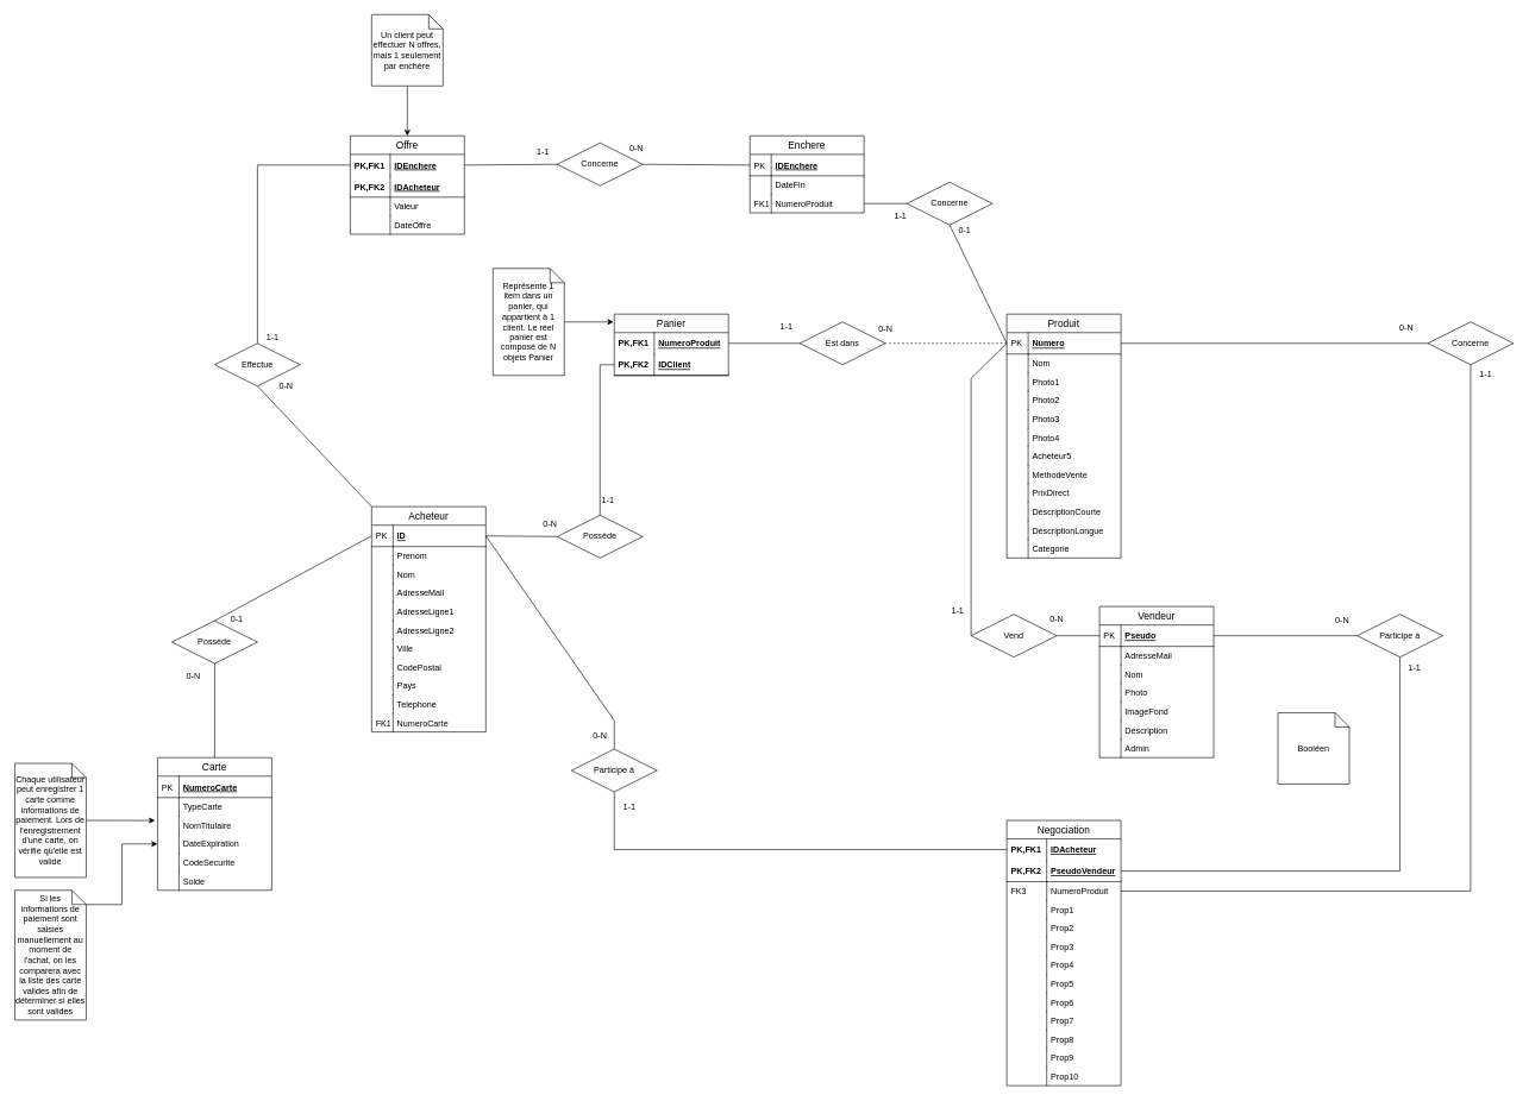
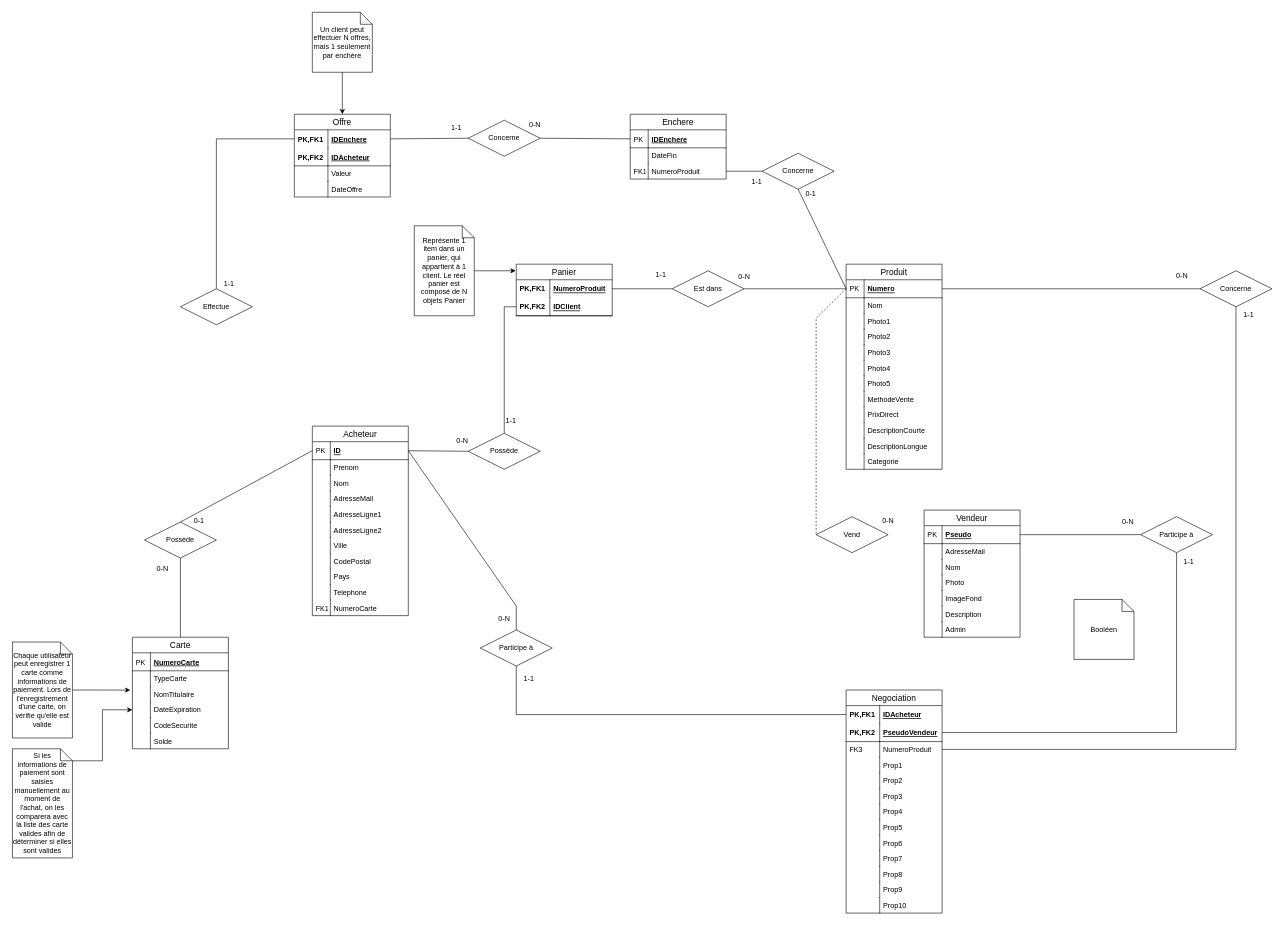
- <mxCell id="135" value="" style="endArrow=none;html=1;rounded=0;exitX=0;exitY=0.5;exitDx=0;exitDy=0;entryX=1;entryY=0.5;entryDx=0;entryDy=0;dashed=1;" edge="1" parent="1" source="42" target="132"><mxGeometry relative="1" as="geometry"><mxPoint x="1150" y="600" as="sourcePoint" /><mxPoint x="1310" y="600" as="targetPoint" /></mxGeometry></mxCell>
+ <mxCell id="135" value="" style="endArrow=none;html=1;rounded=0;exitX=0;exitY=0.5;exitDx=0;exitDy=0;entryX=1;entryY=0.5;entryDx=0;entryDy=0;" edge="1" parent="1" source="42" target="132"><mxGeometry relative="1" as="geometry"><mxPoint x="1150" y="600" as="sourcePoint" /><mxPoint x="1310" y="600" as="targetPoint" /></mxGeometry></mxCell>
- <mxCell id="163" value="" style="endArrow=none;html=1;rounded=0;entryX=0.5;entryY=1;entryDx=0;entryDy=0;exitX=0;exitY=0;exitDx=0;exitDy=0;" edge="1" parent="1" source="2" target="160"><mxGeometry relative="1" as="geometry"><mxPoint x="370" y="620" as="sourcePoint" /><mxPoint x="530" y="620" as="targetPoint" /></mxGeometry></mxCell>
- <mxCell id="164" value="0-N" style="resizable=0;html=1;align=right;verticalAlign=bottom;" connectable="0" vertex="1" parent="163"><mxGeometry x="1" relative="1" as="geometry"><mxPoint x="50.15" y="9.16" as="offset" /></mxGeometry></mxCell>
- <mxCell id="54" value="Acheteur5" style="shape=partialRectangle;top=0;left=0;right=0;bottom=0;align=left;verticalAlign=top;fillColor=none;spacingLeft=34;spacingRight=4;overflow=hidden;rotatable=0;points=[[0,0.5],[1,0.5]];portConstraint=eastwest;dropTarget=0;fontSize=12;" parent="41" vertex="1"><mxGeometry y="186" width="160" height="26" as="geometry" /></mxCell>
+ <mxCell id="54" value="Photo5" style="shape=partialRectangle;top=0;left=0;right=0;bottom=0;align=left;verticalAlign=top;fillColor=none;spacingLeft=34;spacingRight=4;overflow=hidden;rotatable=0;points=[[0,0.5],[1,0.5]];portConstraint=eastwest;dropTarget=0;fontSize=12;" parent="41" vertex="1"><mxGeometry y="186" width="160" height="26" as="geometry" /></mxCell>
- <mxCell id="67" value="" style="endArrow=none;html=1;rounded=0;entryX=0;entryY=0.5;entryDx=0;entryDy=0;exitX=0;exitY=0.5;exitDx=0;exitDy=0;" parent="1" source="42" target="66" edge="1"><mxGeometry relative="1" as="geometry"><mxPoint x="1910" y="300" as="sourcePoint" /><mxPoint x="2070" y="300" as="targetPoint" /><Array as="points"><mxPoint x="1360" y="530" /></Array></mxGeometry></mxCell>
+ <mxCell id="67" value="" style="endArrow=none;html=1;rounded=0;entryX=0;entryY=0.5;entryDx=0;entryDy=0;exitX=0;exitY=0.5;exitDx=0;exitDy=0;dashed=1;" parent="1" source="42" target="66" edge="1"><mxGeometry relative="1" as="geometry"><mxPoint x="1910" y="300" as="sourcePoint" /><mxPoint x="2070" y="300" as="targetPoint" /><Array as="points"><mxPoint x="1360" y="530" /></Array></mxGeometry></mxCell>
- <mxCell id="69" value="" style="endArrow=none;html=1;rounded=0;exitX=0;exitY=0.5;exitDx=0;exitDy=0;entryX=1;entryY=0.5;entryDx=0;entryDy=0;" parent="1" source="26" target="66" edge="1"><mxGeometry relative="1" as="geometry"><mxPoint x="2070" y="180" as="sourcePoint" /><mxPoint x="2230" y="180" as="targetPoint" /></mxGeometry></mxCell>
- <mxCell id="70" value="1-1" style="resizable=0;html=1;align=right;verticalAlign=bottom;" parent="69" connectable="0" vertex="1"><mxGeometry x="1" relative="1" as="geometry"><mxPoint x="-130" y="-27" as="offset" /></mxGeometry></mxCell>
